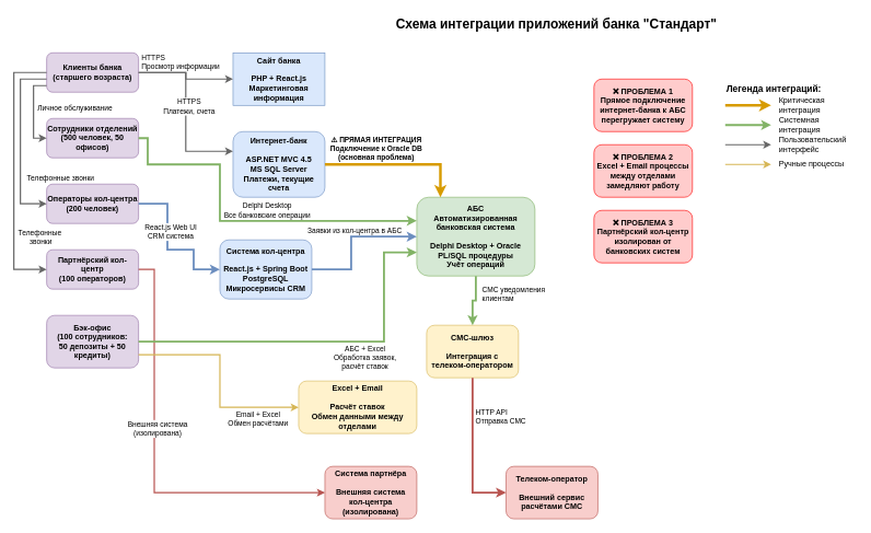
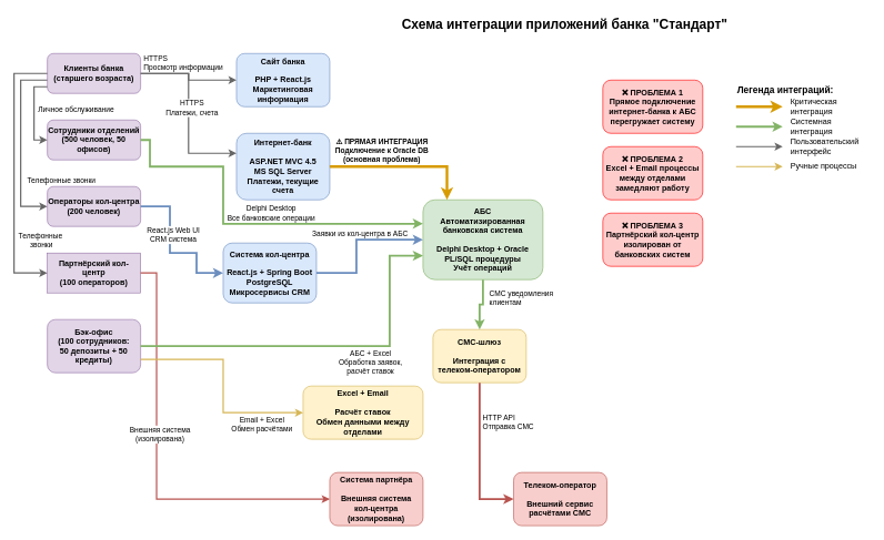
- <mxCell id="8" value="Сайт банка&lt;br&gt;&lt;br&gt;PHP + React.js&lt;br&gt;Маркетинговая информация" style="whiteSpace=wrap;html=1;fillColor=#dae8fc;strokeColor=#6c8ebf;fontStyle=1;rounded=0;" parent="1" vertex="1"><mxGeometry x="354" y="80" width="140" height="80" as="geometry" /></mxCell>
+ <mxCell id="8" value="Сайт банка&lt;br&gt;&lt;br&gt;PHP + React.js&lt;br&gt;Маркетинговая информация" style="rounded=1;whiteSpace=wrap;html=1;fillColor=#dae8fc;strokeColor=#6c8ebf;fontStyle=1;" parent="1" vertex="1"><mxGeometry x="354" y="80" width="140" height="80" as="geometry" /></mxCell>
- <mxCell id="6" value="Партнёрский кол-центр&lt;br&gt;(100 операторов)" style="rounded=1;whiteSpace=wrap;html=1;fillColor=#e1d5e7;strokeColor=#9673a6;fontStyle=1;" parent="1" vertex="1"><mxGeometry x="70" y="380" width="140" height="60" as="geometry" /></mxCell>
+ <mxCell id="6" value="Партнёрский кол-центр&lt;br&gt;(100 операторов)" style="whiteSpace=wrap;html=1;fillColor=#e1d5e7;strokeColor=#9673a6;fontStyle=1;rounded=0;" parent="1" vertex="1"><mxGeometry x="70" y="380" width="140" height="60" as="geometry" /></mxCell>
